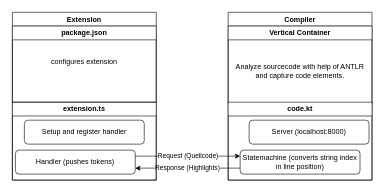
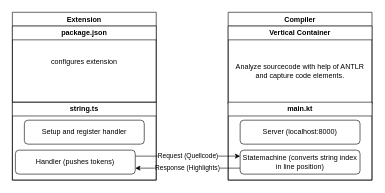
- <mxCell id="5" value="extension.ts" style="swimlane;whiteSpace=wrap;html=1;" vertex="1" parent="4"><mxGeometry y="150" width="240" height="130" as="geometry" /></mxCell>
+ <mxCell id="5" value="string.ts" style="swimlane;whiteSpace=wrap;html=1;" vertex="1" parent="4"><mxGeometry y="150" width="240" height="130" as="geometry" /></mxCell>
- <mxCell id="13" value="code.kt" style="swimlane;whiteSpace=wrap;html=1;" vertex="1" parent="10"><mxGeometry y="150" width="240" height="130" as="geometry" /></mxCell>
+ <mxCell id="13" value="main.kt" style="swimlane;whiteSpace=wrap;html=1;" vertex="1" parent="10"><mxGeometry y="150" width="240" height="130" as="geometry" /></mxCell>
- <mxCell id="14" value="&lt;div&gt;Server (localhost:8000)&lt;/div&gt;" style="rounded=1;whiteSpace=wrap;html=1;" vertex="1" parent="13"><mxGeometry x="35" y="30" width="200" height="40" as="geometry" /></mxCell>
+ <mxCell id="14" value="&lt;div&gt;Server (localhost:8000)&lt;/div&gt;" style="rounded=1;whiteSpace=wrap;html=1;" vertex="1" parent="13"><mxGeometry x="20" y="30" width="200" height="40" as="geometry" /></mxCell>
